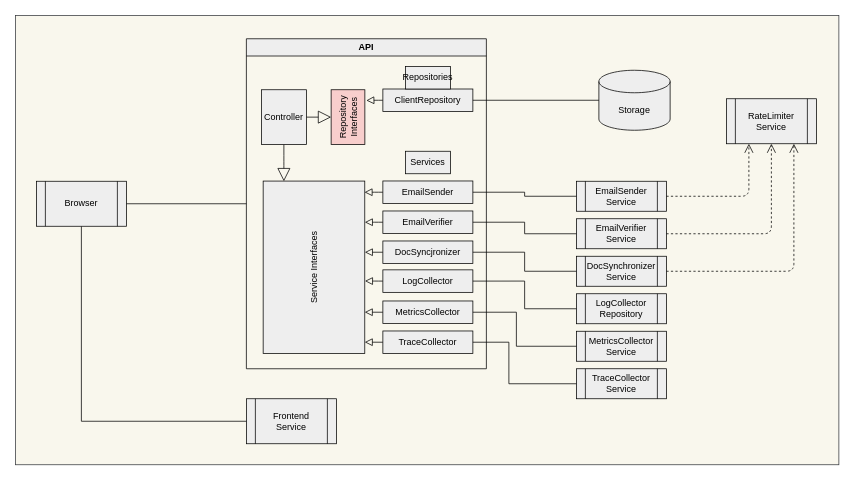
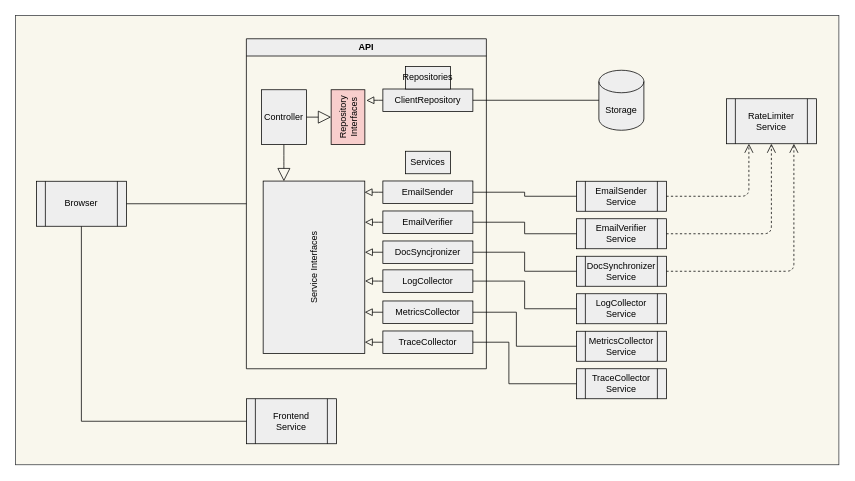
- <mxCell id="39" value="Storage" style="shape=cylinder3;whiteSpace=wrap;html=1;boundedLbl=1;backgroundOutline=1;size=15;fillColor=#eeeeee;strokeColor=#000000;fontColor=#000000;" vertex="1" parent="1"><mxGeometry x="798" y="93" width="95" height="80" as="geometry" /></mxCell>
+ <mxCell id="39" value="Storage" style="shape=cylinder3;whiteSpace=wrap;html=1;boundedLbl=1;backgroundOutline=1;size=15;fillColor=#eeeeee;strokeColor=#000000;fontColor=#000000;" vertex="1" parent="1"><mxGeometry x="798" y="93" width="60" height="80" as="geometry" /></mxCell>
- <mxCell id="14" value="LogCollector&lt;br&gt;Repository" style="shape=process;whiteSpace=wrap;html=1;backgroundOutline=1;fillColor=#eeeeee;strokeColor=#000000;fontColor=#000000;" vertex="1" parent="1"><mxGeometry x="768" y="391" width="120" height="40" as="geometry" /></mxCell>
+ <mxCell id="14" value="LogCollector&lt;br&gt;Service" style="shape=process;whiteSpace=wrap;html=1;backgroundOutline=1;fillColor=#eeeeee;strokeColor=#000000;fontColor=#000000;" vertex="1" parent="1"><mxGeometry x="768" y="391" width="120" height="40" as="geometry" /></mxCell>
